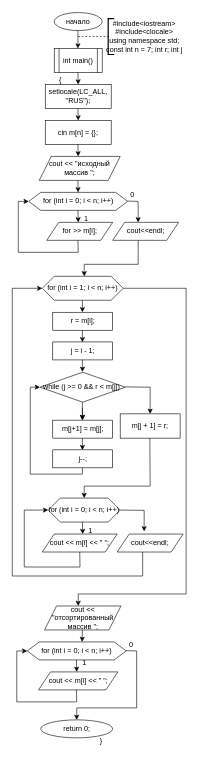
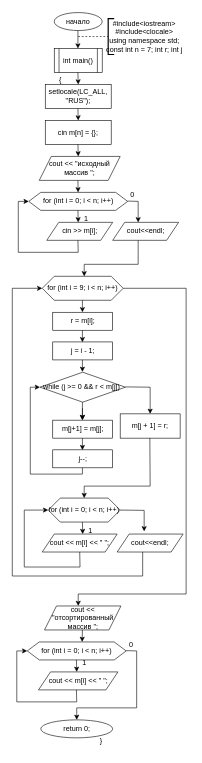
- <mxCell id="17" value="for &amp;gt;&amp;gt; m[i];" style="shape=parallelogram;perimeter=parallelogramPerimeter;whiteSpace=wrap;html=1;fixedSize=1;" vertex="1" parent="1"><mxGeometry x="77.5" y="370" width="110" height="30" as="geometry" /></mxCell>
+ <mxCell id="17" value="cin &amp;gt;&amp;gt; m[i];" style="shape=parallelogram;perimeter=parallelogramPerimeter;whiteSpace=wrap;html=1;fixedSize=1;" vertex="1" parent="1"><mxGeometry x="77.5" y="370" width="110" height="30" as="geometry" /></mxCell>
- <mxCell id="25" value="for (int i = 1; i &amp;lt; n; i++)" style="shape=hexagon;perimeter=hexagonPerimeter2;whiteSpace=wrap;html=1;fixedSize=1;" vertex="1" parent="1"><mxGeometry x="70" y="460" width="135" height="40" as="geometry" /></mxCell>
+ <mxCell id="25" value="for (int i = 9; i &amp;lt; n; i++)" style="shape=hexagon;perimeter=hexagonPerimeter2;whiteSpace=wrap;html=1;fixedSize=1;" vertex="1" parent="1"><mxGeometry x="70" y="460" width="135" height="40" as="geometry" /></mxCell>
